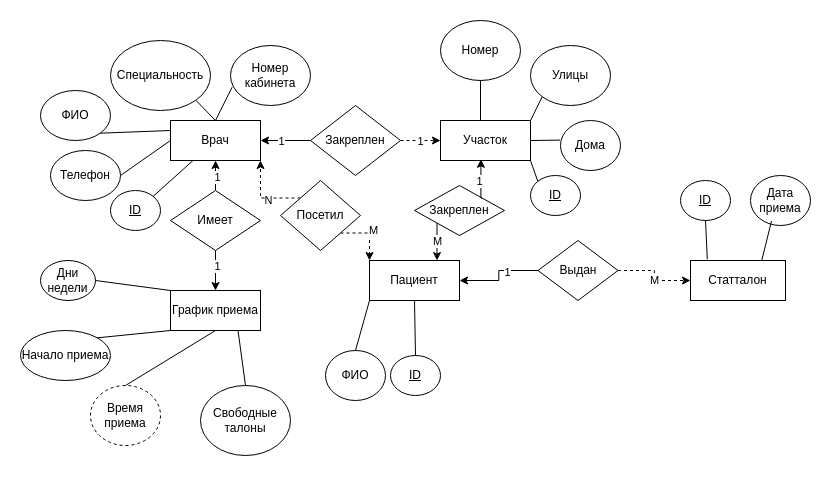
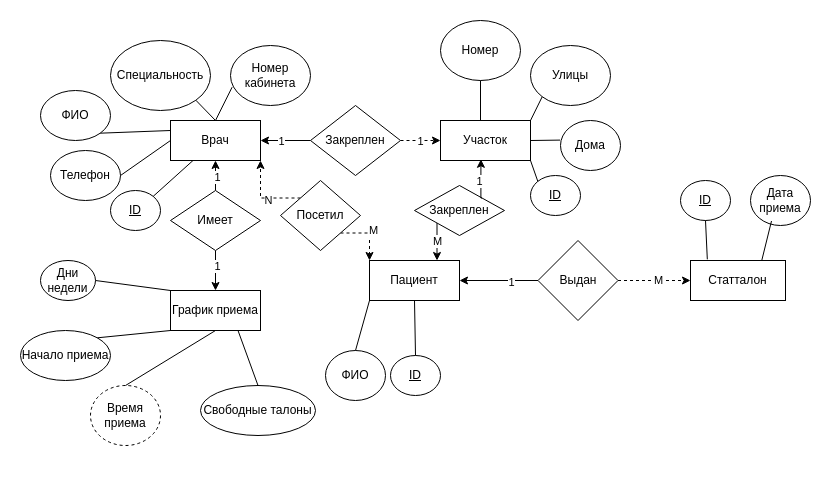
- <mxCell id="59" value="Выдан" style="rhombus;whiteSpace=wrap;html=1;" vertex="1" parent="1"><mxGeometry x="537.5" y="240" width="80" height="60" as="geometry" /></mxCell>
+ <mxCell id="59" value="Выдан" style="rhombus;whiteSpace=wrap;html=1;" vertex="1" parent="1"><mxGeometry x="537.5" y="240" width="80" height="80" as="geometry" /></mxCell>
- <mxCell id="64" value="Свободные талоны" style="ellipse;whiteSpace=wrap;html=1;" vertex="1" parent="1"><mxGeometry x="200" y="385" width="90" height="70" as="geometry" /></mxCell>
+ <mxCell id="64" value="Свободные талоны" style="ellipse;whiteSpace=wrap;html=1;" vertex="1" parent="1"><mxGeometry x="200" y="385" width="115" height="50" as="geometry" /></mxCell>
